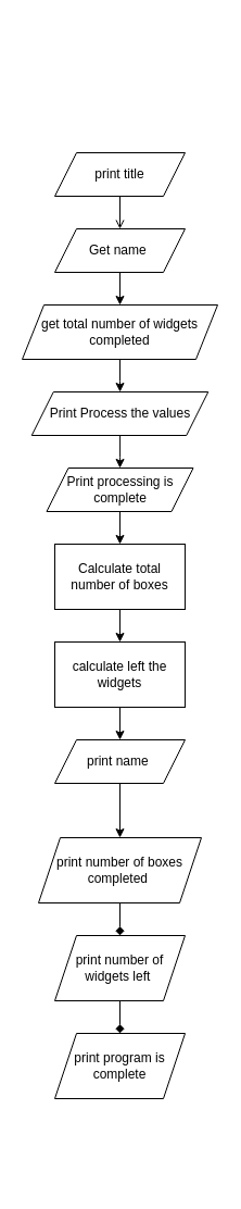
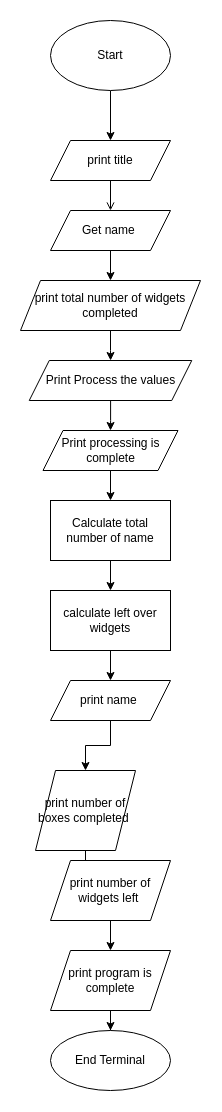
+ <mxCell id="3" value="Start" style="ellipse;whiteSpace=wrap;html=1;" parent="1" vertex="1"><mxGeometry x="50" y="20" width="120" height="70" as="geometry" /></mxCell>
+ <mxCell id="2" value="" style="edgeStyle=orthogonalEdgeStyle;rounded=0;orthogonalLoop=1;jettySize=auto;html=1;" parent="1" source="3" target="5" edge="1"><mxGeometry relative="1" as="geometry" /></mxCell>
- <mxCell id="9" value="get total number of widgets completed" style="shape=parallelogram;perimeter=parallelogramPerimeter;whiteSpace=wrap;html=1;fixedSize=1;" parent="1" vertex="1"><mxGeometry x="20" y="280" width="180" height="50" as="geometry" /></mxCell>
+ <mxCell id="9" value="print total number of widgets completed" style="shape=parallelogram;perimeter=parallelogramPerimeter;whiteSpace=wrap;html=1;fixedSize=1;" parent="1" vertex="1"><mxGeometry x="20" y="280" width="180" height="50" as="geometry" /></mxCell>
- <mxCell id="13" value="Calculate total number of boxes" style="whiteSpace=wrap;html=1;" vertex="1" parent="1"><mxGeometry x="50" y="500" width="120" height="60" as="geometry" /></mxCell>
+ <mxCell id="13" value="Calculate total number of name" style="whiteSpace=wrap;html=1;" vertex="1" parent="1"><mxGeometry x="50" y="500" width="120" height="60" as="geometry" /></mxCell>
- <mxCell id="15" value="calculate left the widgets" style="whiteSpace=wrap;html=1;" vertex="1" parent="1"><mxGeometry x="50" y="590" width="120" height="60" as="geometry" /></mxCell>
+ <mxCell id="15" value="calculate left over widgets" style="whiteSpace=wrap;html=1;" vertex="1" parent="1"><mxGeometry x="50" y="590" width="120" height="60" as="geometry" /></mxCell>
- <mxCell id="19" value="print number of boxes completed&amp;nbsp;" style="shape=parallelogram;perimeter=parallelogramPerimeter;whiteSpace=wrap;html=1;fixedSize=1;" vertex="1" parent="1"><mxGeometry x="35" y="770" width="150" height="60" as="geometry" /></mxCell>
+ <mxCell id="19" value="print number of boxes completed&amp;nbsp;" style="shape=parallelogram;perimeter=parallelogramPerimeter;whiteSpace=wrap;html=1;fixedSize=1;" vertex="1" parent="1"><mxGeometry x="35" y="770" width="100" height="80" as="geometry" /></mxCell>
- <mxCell id="20" value="" style="edgeStyle=orthogonalEdgeStyle;rounded=0;orthogonalLoop=1;jettySize=auto;html=1;endArrow=diamond;" edge="1" parent="1" source="21" target="23"><mxGeometry relative="1" as="geometry" /></mxCell>
+ <mxCell id="20" value="" style="edgeStyle=orthogonalEdgeStyle;rounded=0;orthogonalLoop=1;jettySize=auto;html=1;" edge="1" parent="1" source="21" target="23"><mxGeometry relative="1" as="geometry" /></mxCell>
+ <mxCell id="22" value="" style="edgeStyle=orthogonalEdgeStyle;rounded=0;orthogonalLoop=1;jettySize=auto;html=1;" edge="1" parent="1" source="23" target="24"><mxGeometry relative="1" as="geometry" /></mxCell>
+ <mxCell id="24" value="End Terminal" style="ellipse;whiteSpace=wrap;html=1;" vertex="1" parent="1"><mxGeometry x="50" y="1030" width="120" height="60" as="geometry" /></mxCell>
